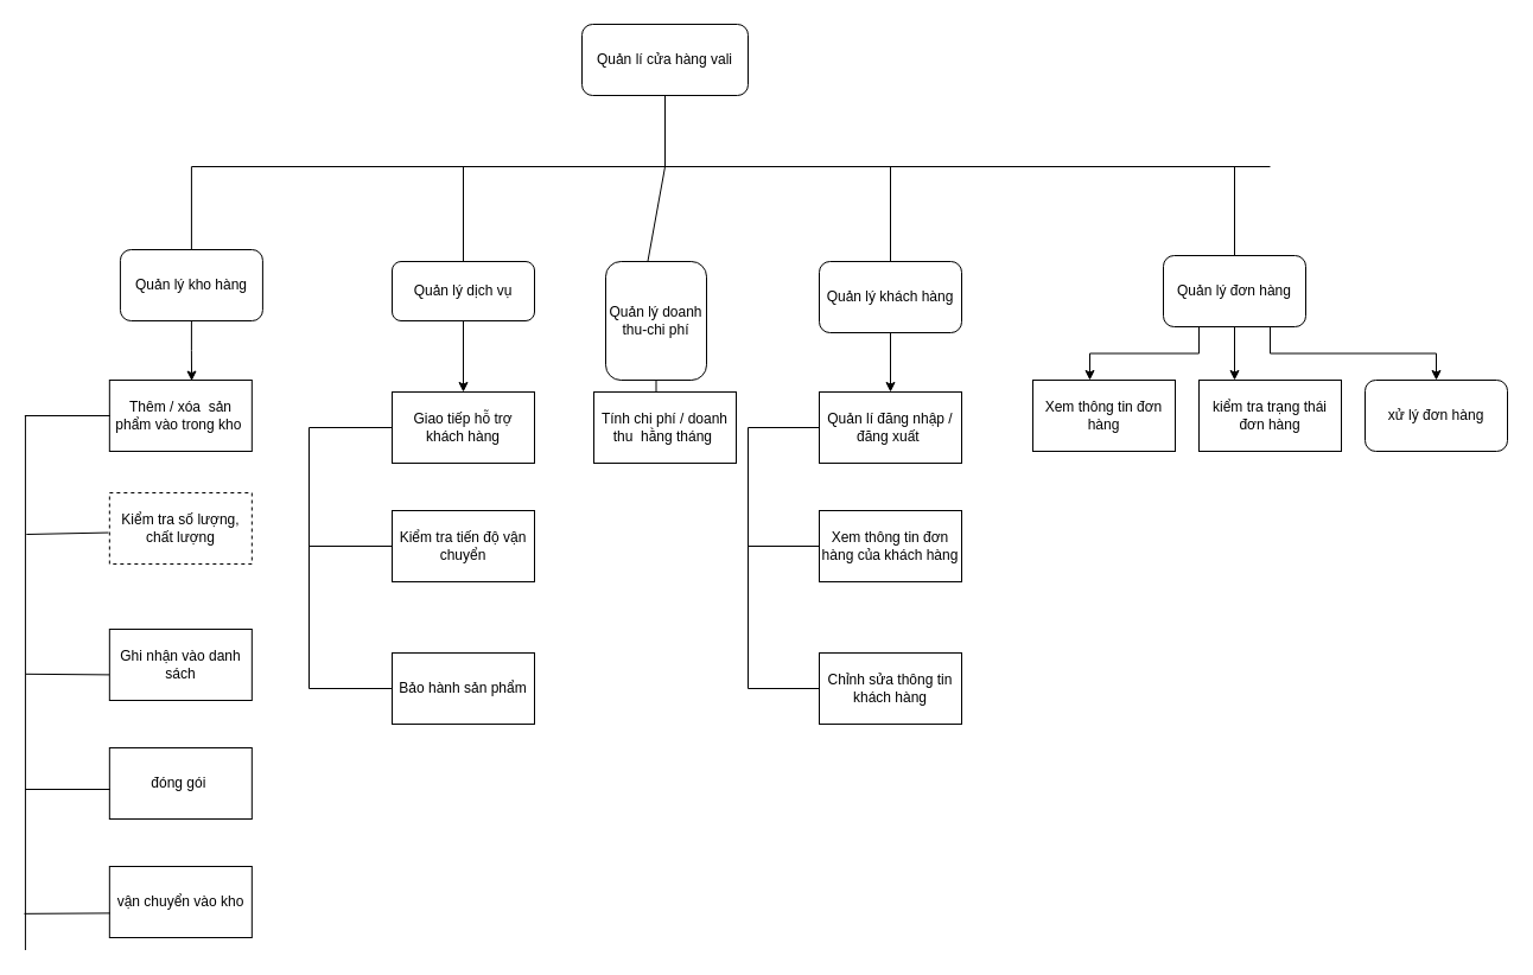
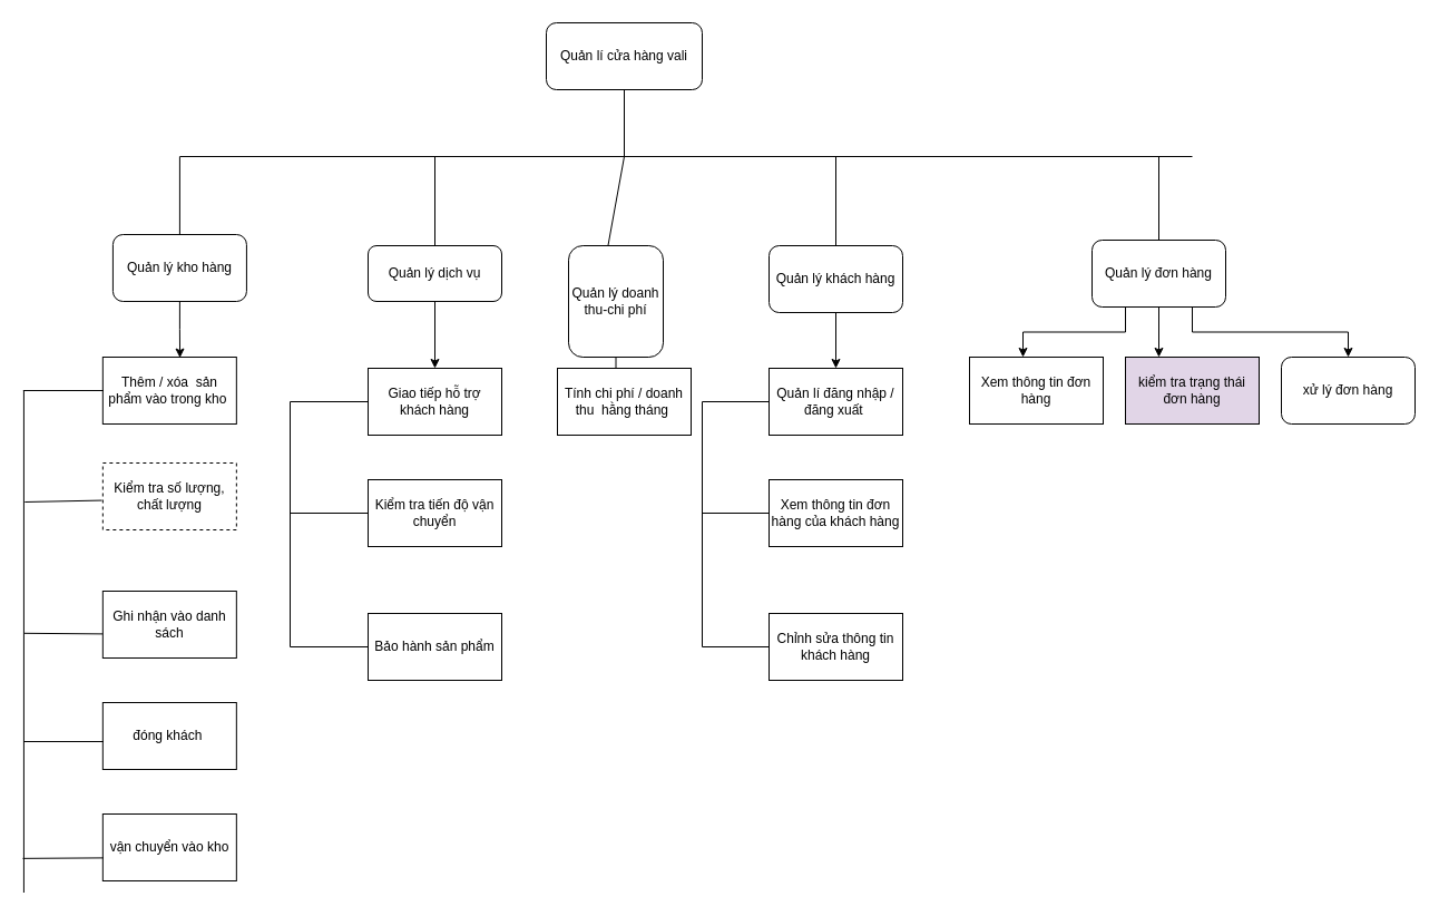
- <mxCell id="48" value="kiểm tra trạng thái đơn hàng" style="rounded=0;whiteSpace=wrap;html=1;" vertex="1" parent="1"><mxGeometry x="1010" y="320" width="120" height="60" as="geometry" /></mxCell>
+ <mxCell id="48" value="kiểm tra trạng thái đơn hàng" style="rounded=0;whiteSpace=wrap;html=1;fillColor=#e1d5e7;" vertex="1" parent="1"><mxGeometry x="1010" y="320" width="120" height="60" as="geometry" /></mxCell>
- <mxCell id="33" value="đóng gói&amp;nbsp;" style="rounded=0;whiteSpace=wrap;html=1;" vertex="1" parent="1"><mxGeometry x="91.83" y="630" width="120" height="60" as="geometry" /></mxCell>
+ <mxCell id="33" value="đóng khách&amp;nbsp;" style="rounded=0;whiteSpace=wrap;html=1;" vertex="1" parent="1"><mxGeometry x="91.83" y="630" width="120" height="60" as="geometry" /></mxCell>
